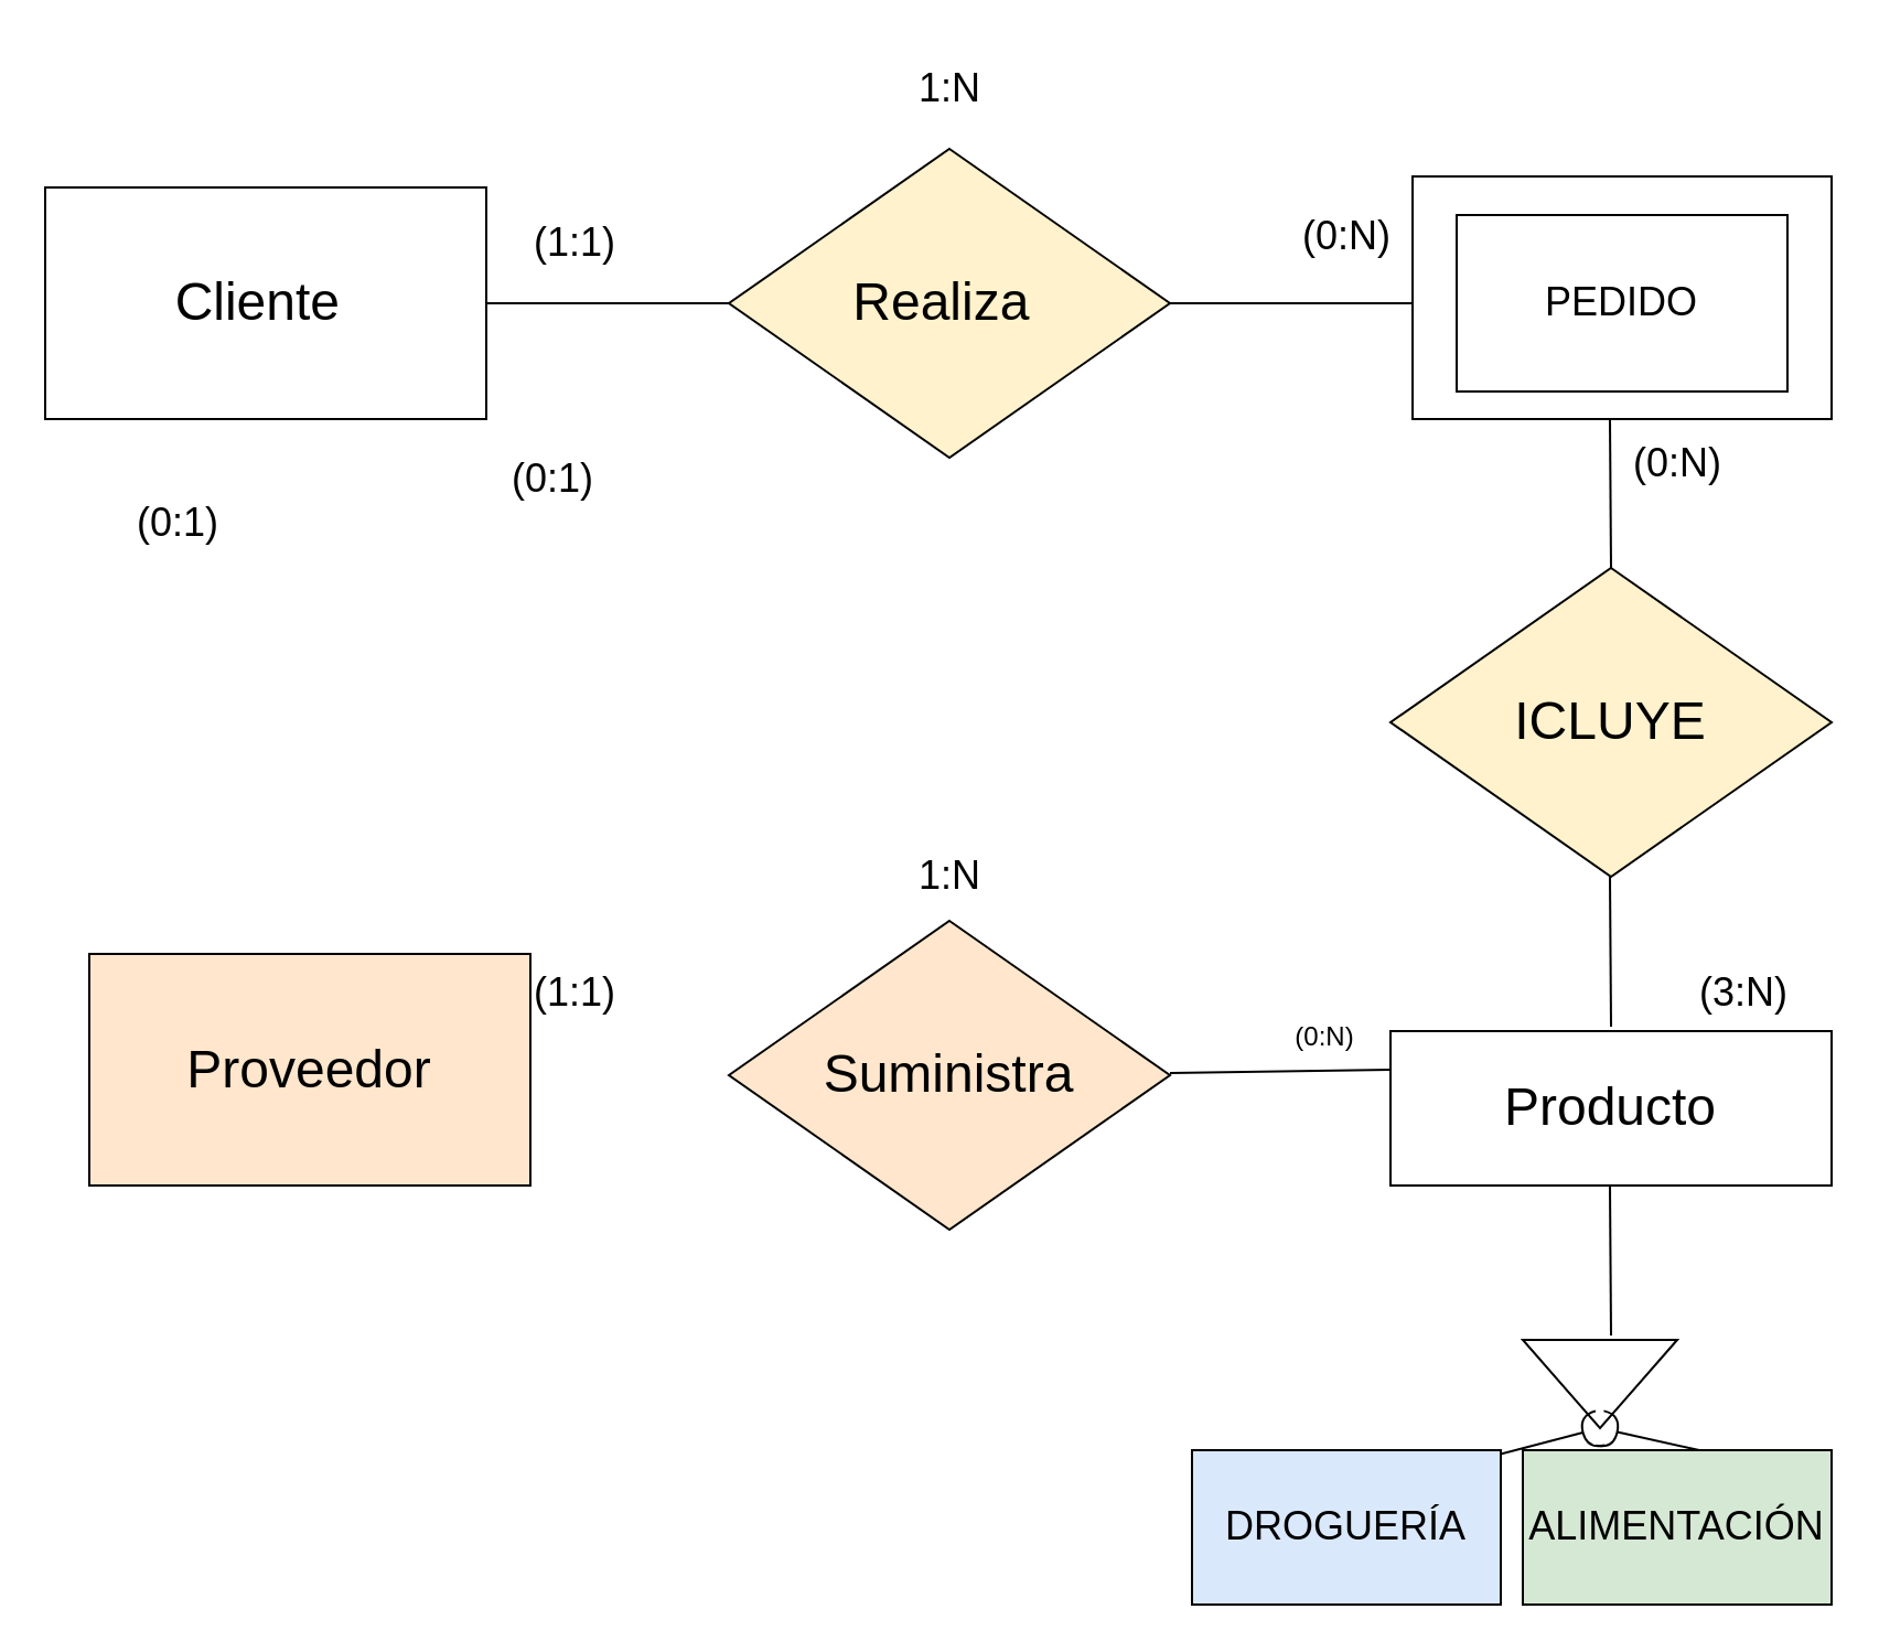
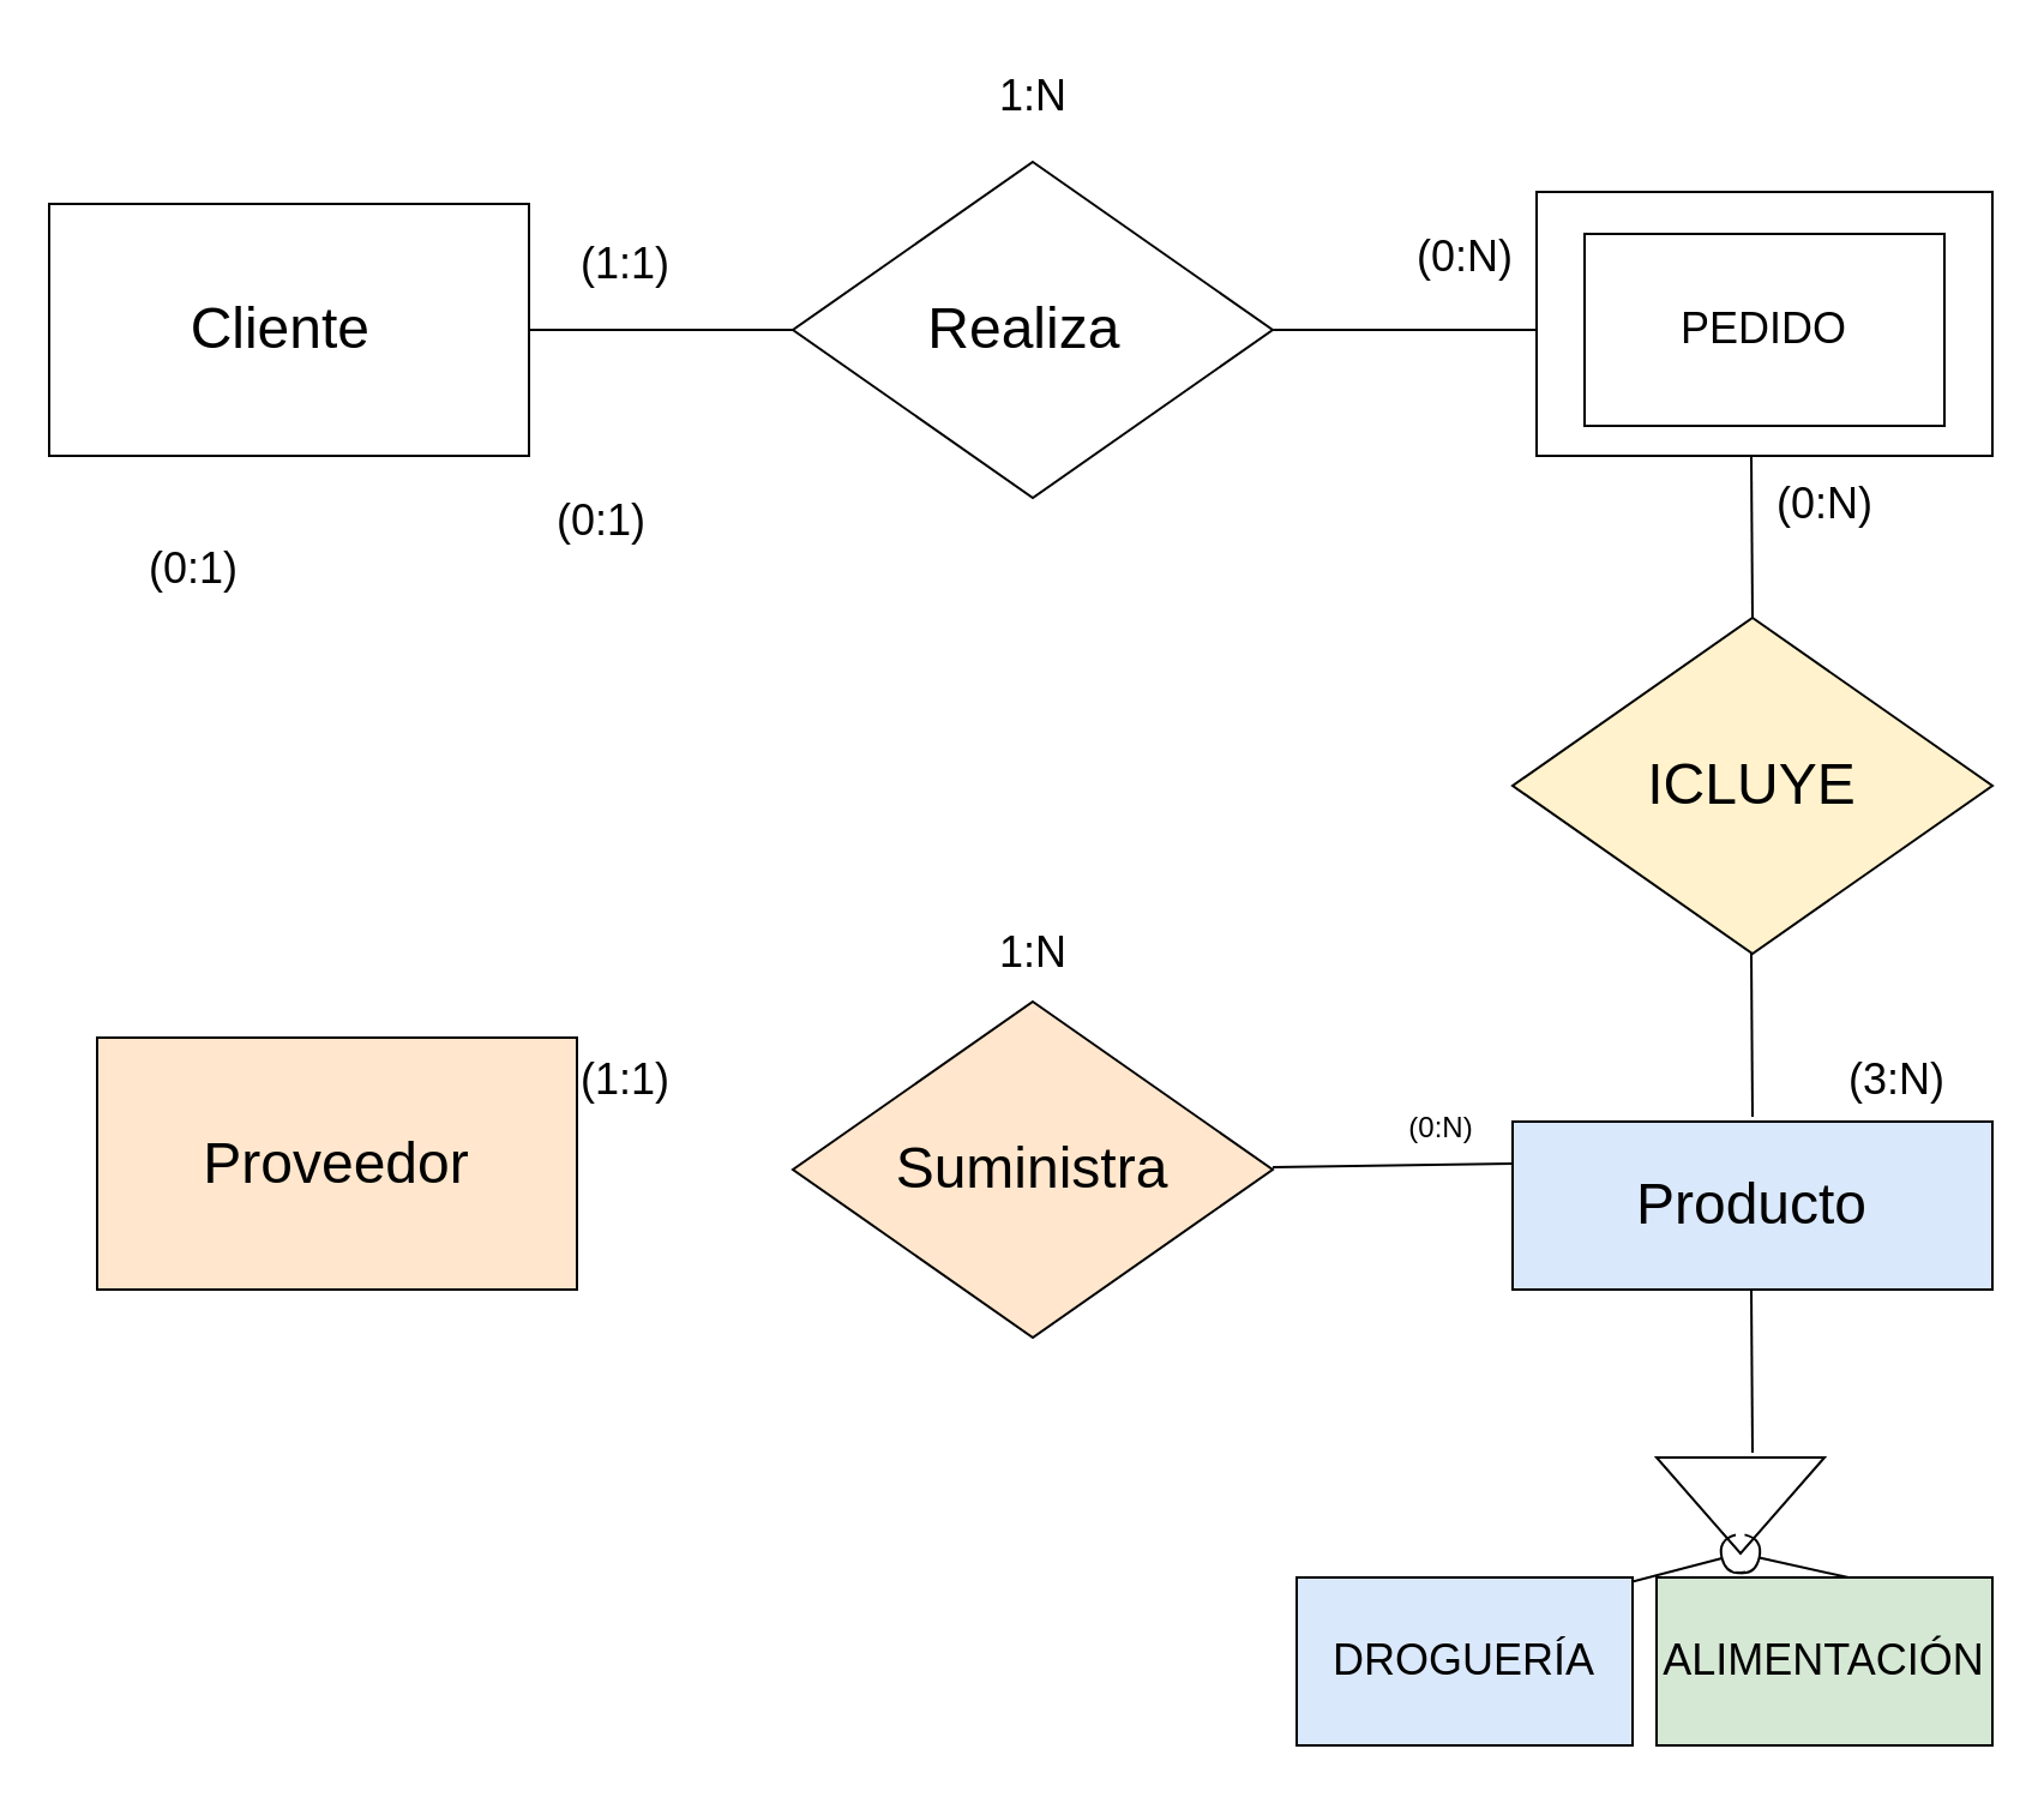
- <mxCell id="9" value="&lt;span style=&quot;font-size: 24px;&quot;&gt;Realiza&amp;nbsp;&lt;/span&gt;" style="rhombus;whiteSpace=wrap;html=1;fillColor=#fff2cc;" parent="1" vertex="1"><mxGeometry x="330" y="67" width="200" height="140" as="geometry" /></mxCell>
+ <mxCell id="9" value="&lt;span style=&quot;font-size: 24px;&quot;&gt;Realiza&amp;nbsp;&lt;/span&gt;" style="rhombus;whiteSpace=wrap;html=1;" parent="1" vertex="1"><mxGeometry x="330" y="67" width="200" height="140" as="geometry" /></mxCell>
- <mxCell id="12" value="&lt;font style=&quot;font-size: 24px;&quot;&gt;Producto&lt;/font&gt;" style="whiteSpace=wrap;html=1;align=center;" vertex="1" parent="1"><mxGeometry x="630" y="467" width="200" height="70" as="geometry" /></mxCell>
+ <mxCell id="12" value="&lt;font style=&quot;font-size: 24px;&quot;&gt;Producto&lt;/font&gt;" style="whiteSpace=wrap;html=1;align=center;fillColor=#dae8fc;" vertex="1" parent="1"><mxGeometry x="630" y="467" width="200" height="70" as="geometry" /></mxCell>
